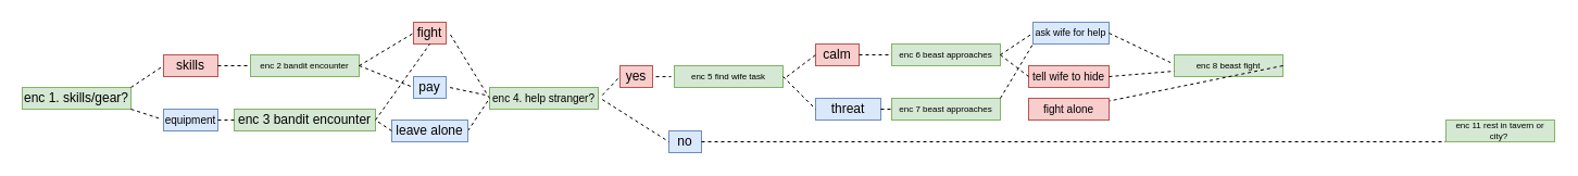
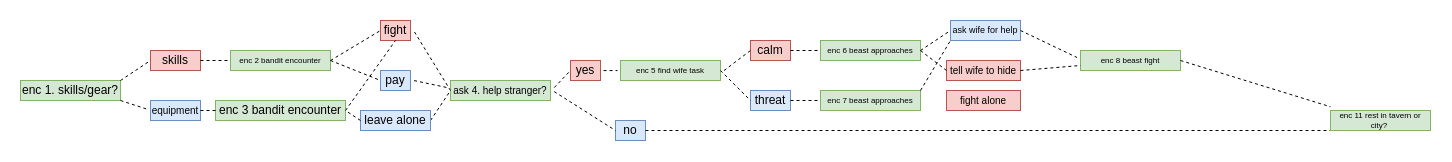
- <mxCell id="45" value="" style="endArrow=none;dashed=1;html=1;rounded=0;exitX=1;exitY=0.5;exitDx=0;exitDy=0;" edge="1" parent="1" source="41" target="47"><mxGeometry width="50" height="50" relative="1" as="geometry"><mxPoint x="1290" y="60" as="sourcePoint" /><mxPoint x="1350" y="70" as="targetPoint" /></mxGeometry></mxCell>
+ <mxCell id="45" value="" style="endArrow=none;dashed=1;html=1;rounded=0;exitX=1;exitY=0.5;exitDx=0;exitDy=0;entryX=0;entryY=-0.186;entryDx=0;entryDy=0;entryPerimeter=0;" edge="1" parent="1" source="41" target="44"><mxGeometry width="50" height="50" relative="1" as="geometry"><mxPoint x="1290" y="60" as="sourcePoint" /><mxPoint x="1350" y="70" as="targetPoint" /></mxGeometry></mxCell>
- <mxCell id="14" value="enc 4. help stranger?" style="rounded=0;whiteSpace=wrap;html=1;fillColor=#d5e8d4;strokeColor=#82b366;fontSize=10;" vertex="1" parent="1"><mxGeometry x="450" y="80" width="100" height="20" as="geometry" /></mxCell>
+ <mxCell id="14" value="ask 4. help stranger?" style="rounded=0;whiteSpace=wrap;html=1;fillColor=#d5e8d4;strokeColor=#82b366;fontSize=10;" vertex="1" parent="1"><mxGeometry x="450" y="80" width="100" height="20" as="geometry" /></mxCell>
- <mxCell id="25" value="threat" style="rounded=0;whiteSpace=wrap;html=1;fillColor=#dae8fc;strokeColor=#6c8ebf;" vertex="1" parent="1"><mxGeometry x="750" y="90" width="60" height="20" as="geometry" /></mxCell>
+ <mxCell id="25" value="threat" style="rounded=0;whiteSpace=wrap;html=1;fillColor=#dae8fc;strokeColor=#6c8ebf;" vertex="1" parent="1"><mxGeometry x="750" y="90" width="40" height="20" as="geometry" /></mxCell>
